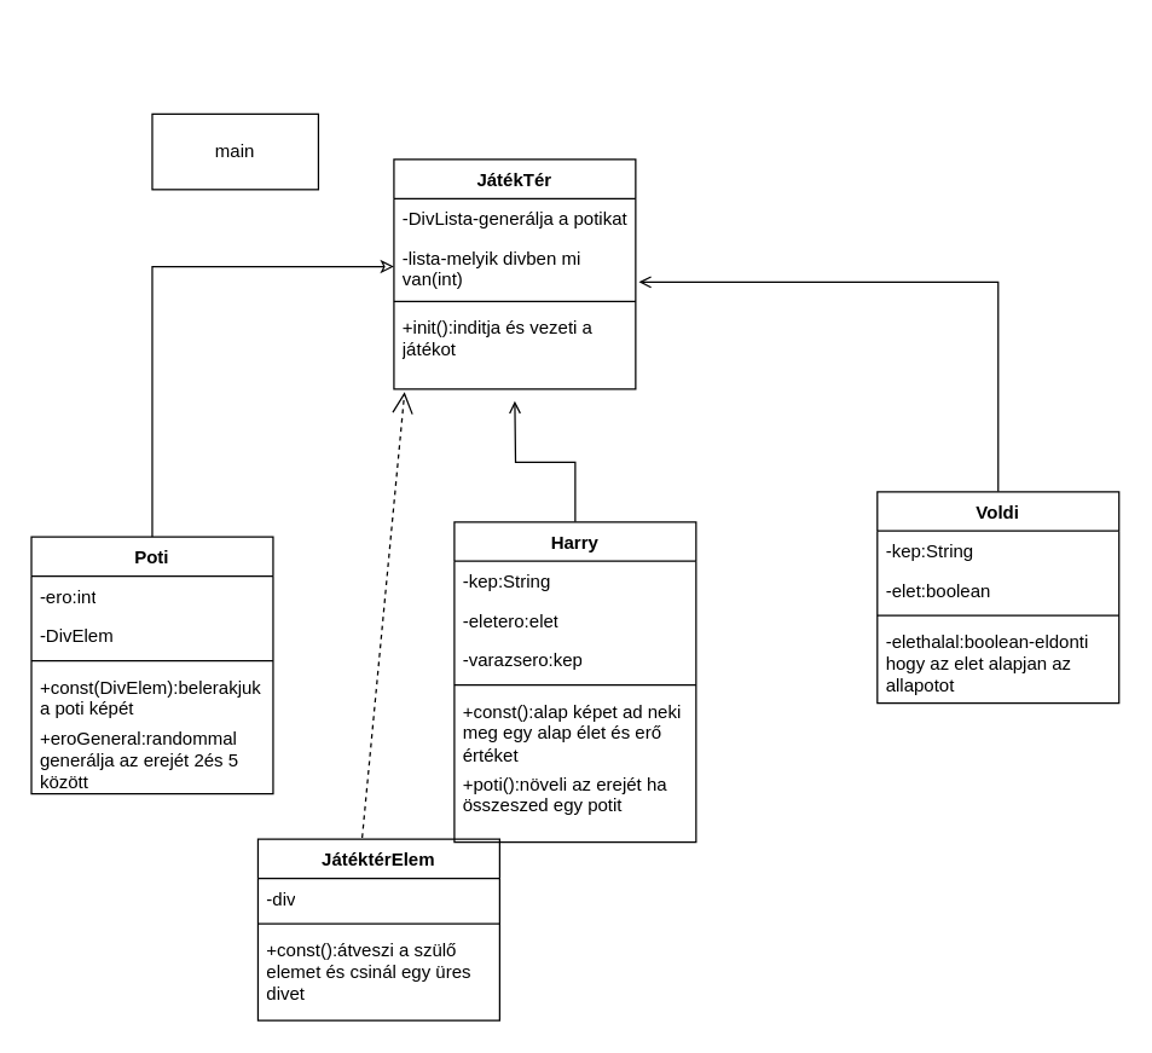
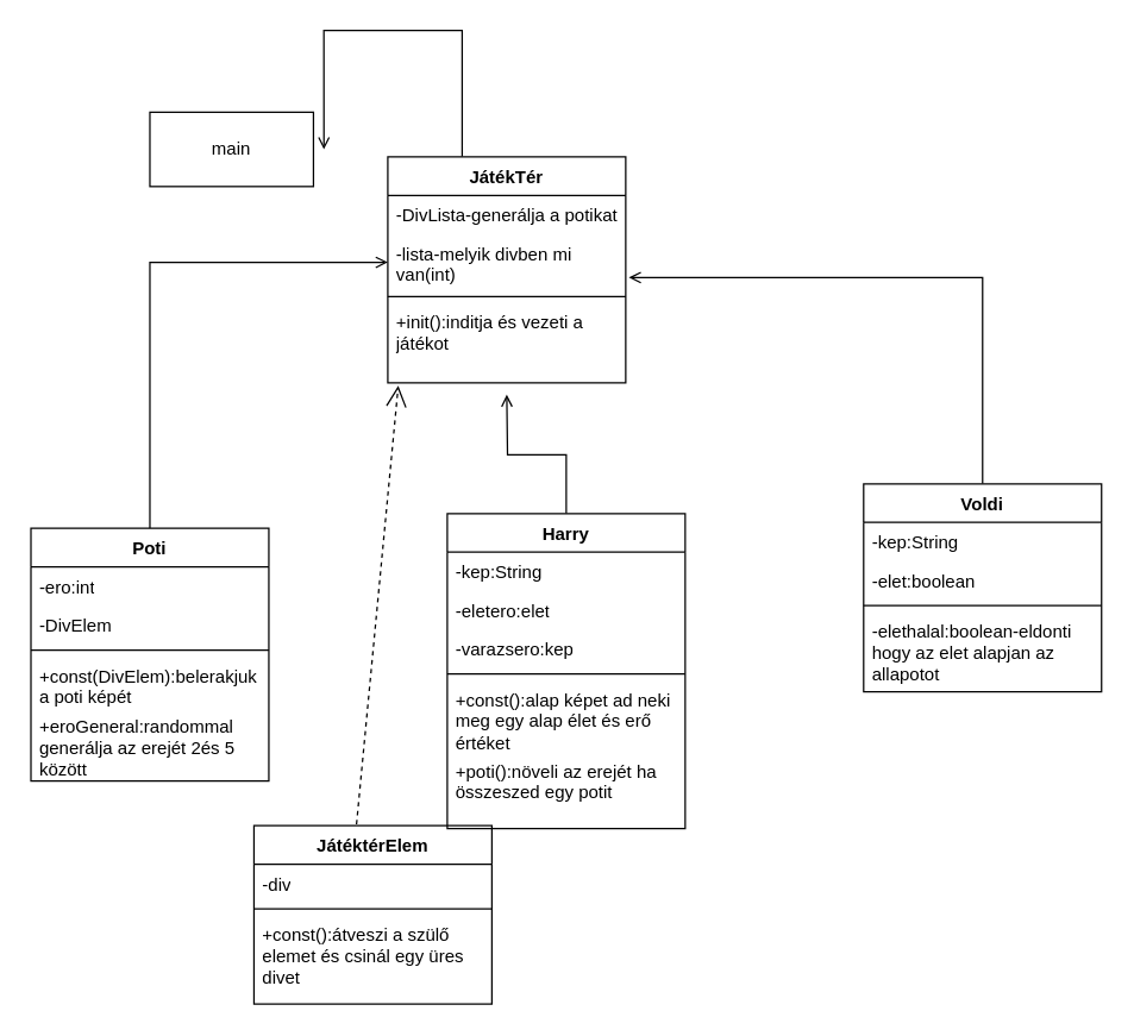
+ <mxCell id="2" style="edgeStyle=orthogonalEdgeStyle;rounded=0;orthogonalLoop=1;jettySize=auto;html=1;entryX=1.064;entryY=0.5;entryDx=0;entryDy=0;entryPerimeter=0;endArrow=open;endFill=0;" parent="1" source="3" target="34" edge="1"><mxGeometry relative="1" as="geometry"><Array as="points"><mxPoint x="310" y="20" /></Array></mxGeometry></mxCell>
- <mxCell id="14" style="edgeStyle=orthogonalEdgeStyle;rounded=0;orthogonalLoop=1;jettySize=auto;html=1;entryX=0;entryY=0.5;entryDx=0;entryDy=0;endArrow=classic;endFill=0;" parent="1" source="15" target="5" edge="1"><mxGeometry relative="1" as="geometry" /></mxCell>
+ <mxCell id="14" style="edgeStyle=orthogonalEdgeStyle;rounded=0;orthogonalLoop=1;jettySize=auto;html=1;entryX=0;entryY=0.5;entryDx=0;entryDy=0;endArrow=open;endFill=0;" parent="1" source="15" target="5" edge="1"><mxGeometry relative="1" as="geometry" /></mxCell>
